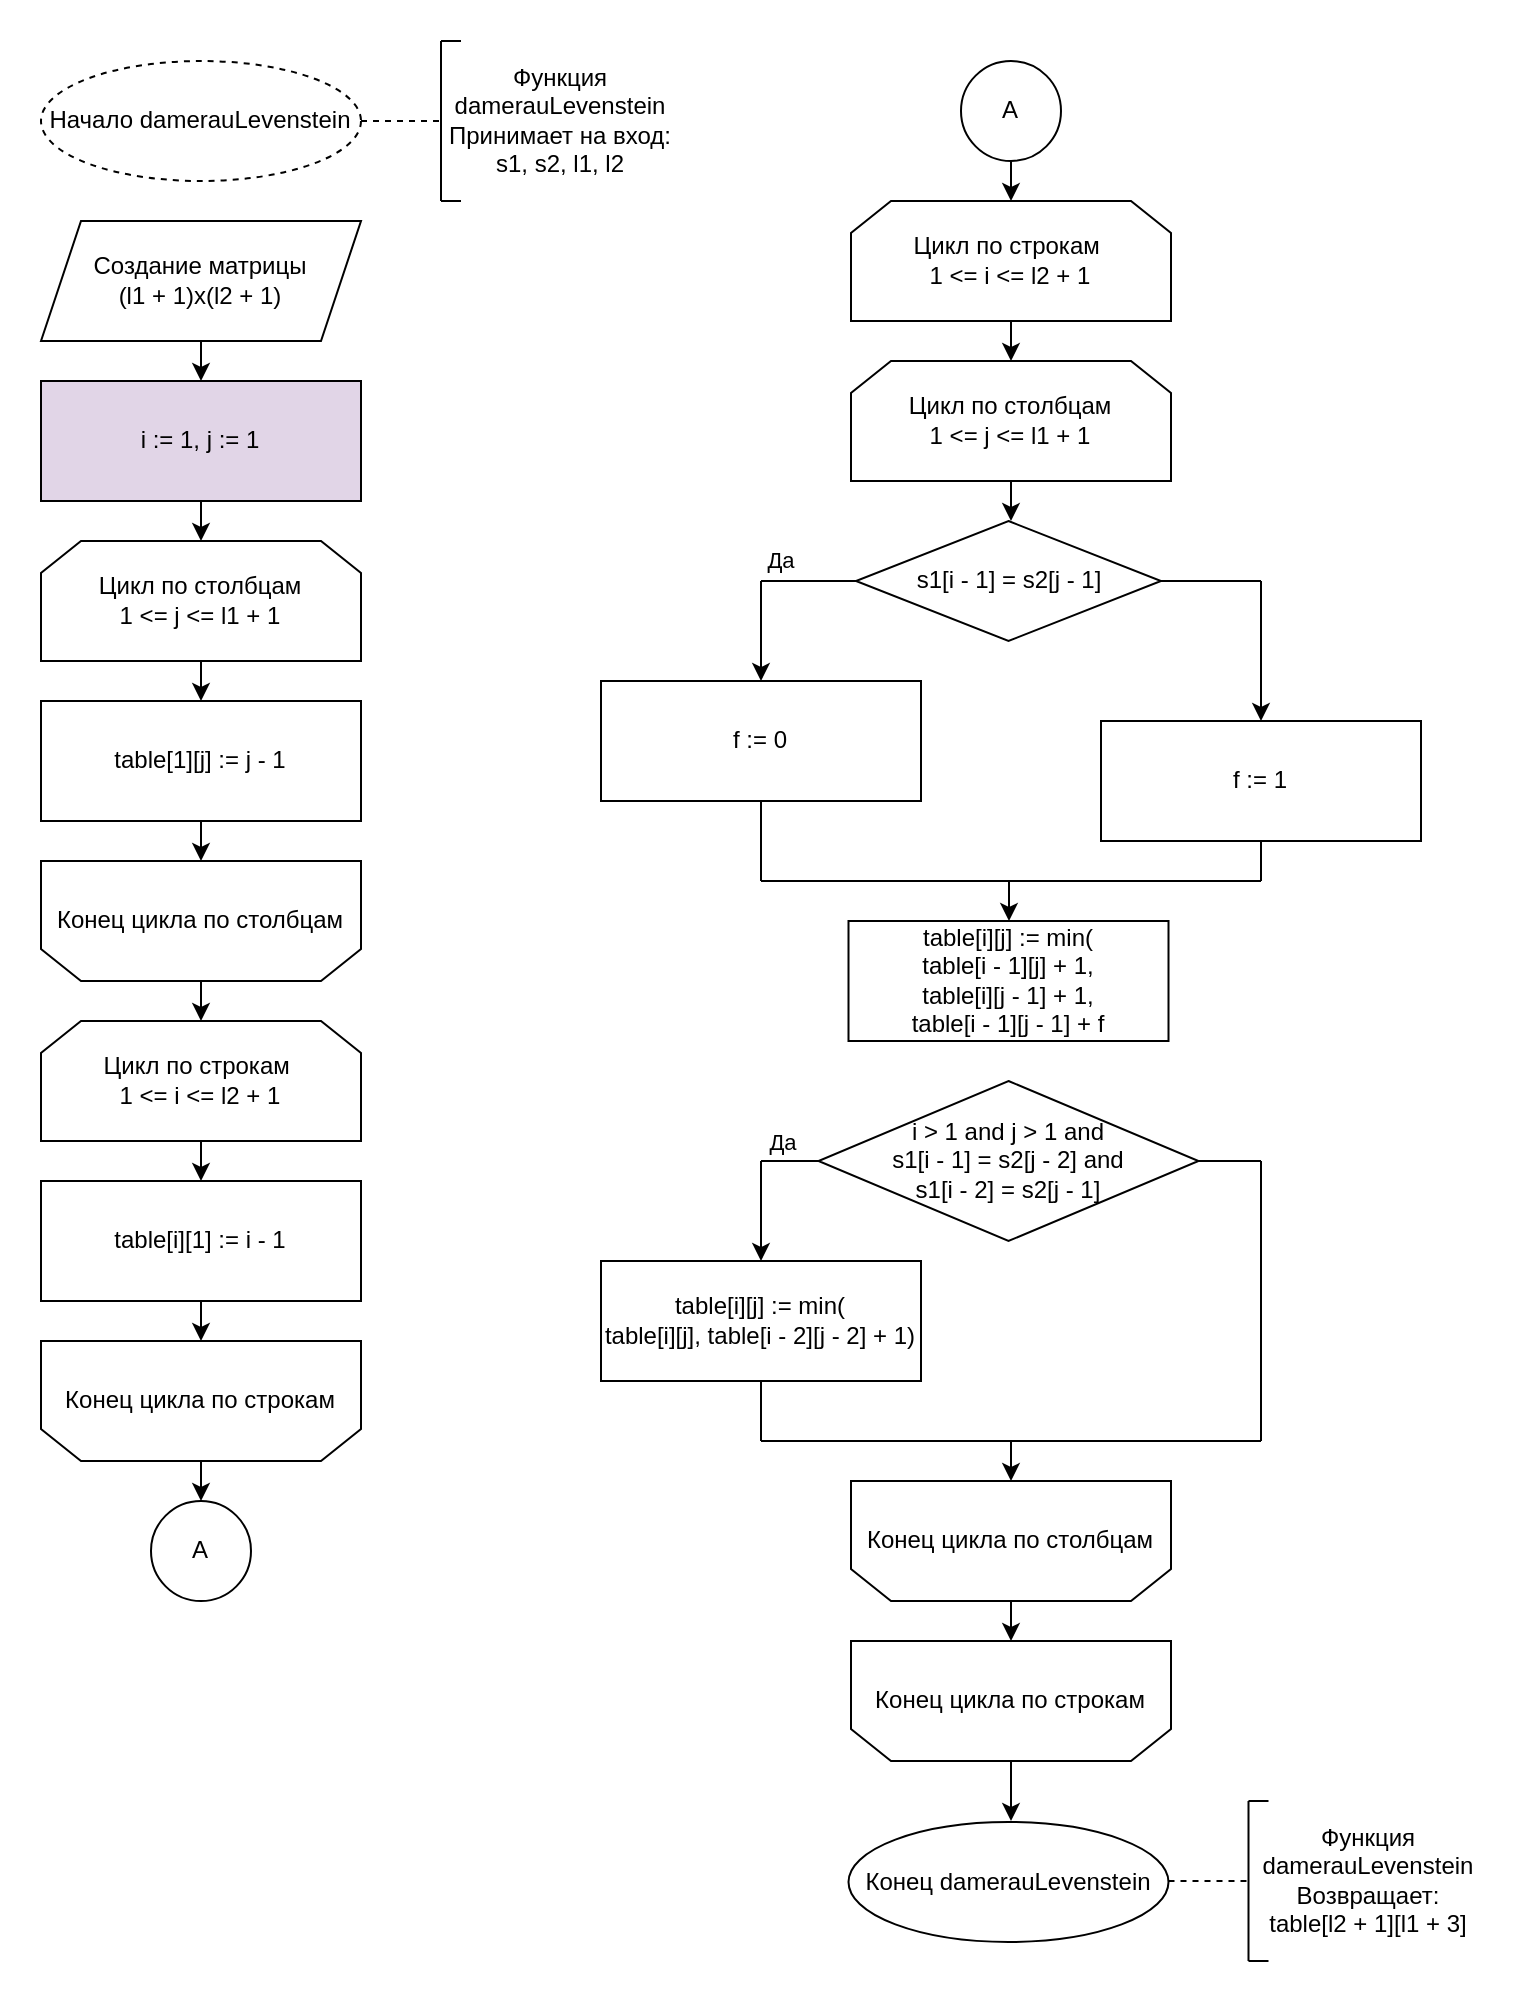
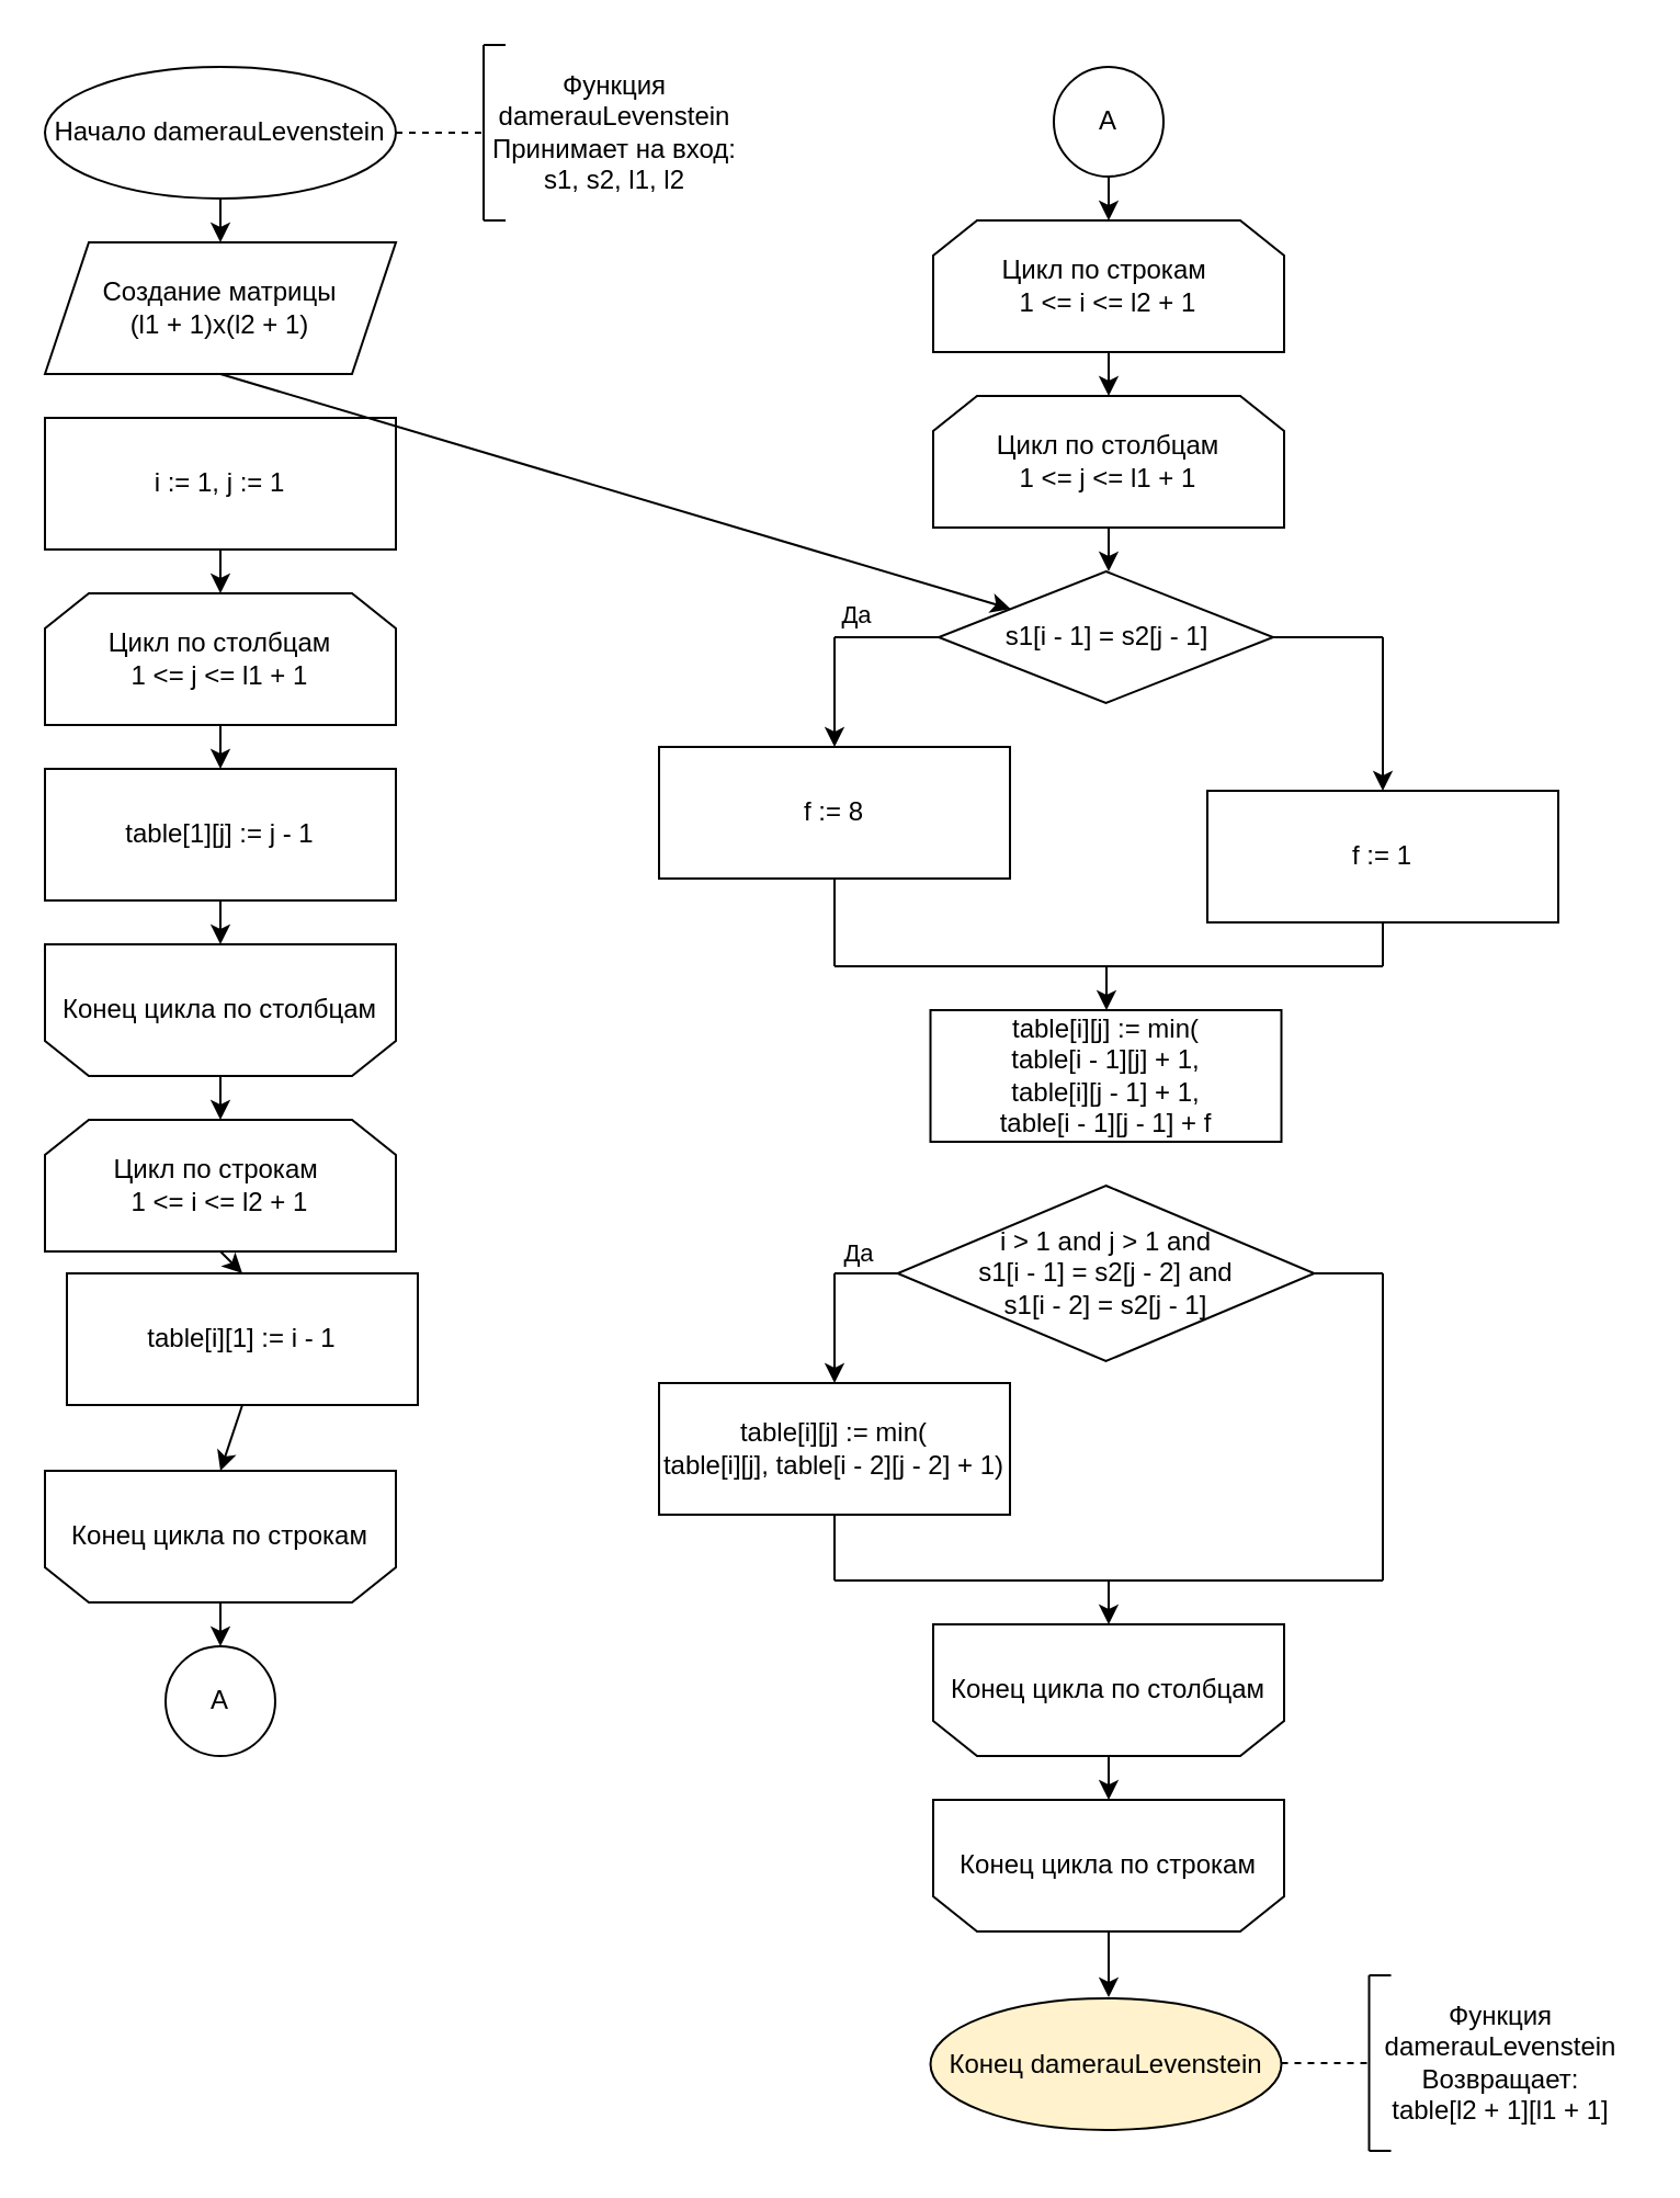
- <mxCell id="2" value="Начало damerauLevenstein" style="ellipse;whiteSpace=wrap;html=1;dashed=1;" vertex="1" parent="1"><mxGeometry x="20" y="30" width="160" height="60" as="geometry" /></mxCell>
+ <mxCell id="2" value="Начало damerauLevenstein" style="ellipse;whiteSpace=wrap;html=1;" vertex="1" parent="1"><mxGeometry x="20" y="30" width="160" height="60" as="geometry" /></mxCell>
+ <mxCell id="4" value="" style="endArrow=classic;html=1;exitX=0.5;exitY=1;exitDx=0;exitDy=0;entryX=0.5;entryY=0;entryDx=0;entryDy=0;" edge="1" parent="1" source="2" target="3"><mxGeometry width="50" height="50" relative="1" as="geometry"><mxPoint x="100" y="250" as="sourcePoint" /><mxPoint x="150" y="200" as="targetPoint" /></mxGeometry></mxCell>
- <mxCell id="7" value="" style="endArrow=classic;html=1;entryX=0.5;entryY=0;entryDx=0;entryDy=0;exitX=0.5;exitY=1;exitDx=0;exitDy=0;" edge="1" parent="1" source="3" target="5"><mxGeometry width="50" height="50" relative="1" as="geometry"><mxPoint x="70" y="230" as="sourcePoint" /><mxPoint x="120" y="180" as="targetPoint" /></mxGeometry></mxCell>
+ <mxCell id="7" value="" style="endArrow=classic;html=1;exitX=0.5;exitY=1;exitDx=0;exitDy=0;" edge="1" parent="1" source="3" target="33"><mxGeometry width="50" height="50" relative="1" as="geometry"><mxPoint x="70" y="230" as="sourcePoint" /><mxPoint x="120" y="180" as="targetPoint" /></mxGeometry></mxCell>
- <mxCell id="5" value="i := 1, j := 1" style="rounded=0;whiteSpace=wrap;html=1;fillColor=#e1d5e7;" vertex="1" parent="1"><mxGeometry x="20" y="190" width="160" height="60" as="geometry" /></mxCell>
+ <mxCell id="5" value="i := 1, j := 1" style="rounded=0;whiteSpace=wrap;html=1;" vertex="1" parent="1"><mxGeometry x="20" y="190" width="160" height="60" as="geometry" /></mxCell>
- <mxCell id="35" value="f := 0" style="rounded=0;whiteSpace=wrap;html=1;" vertex="1" parent="1"><mxGeometry x="300" y="340" width="160" height="60" as="geometry" /></mxCell>
+ <mxCell id="35" value="f := 8" style="rounded=0;whiteSpace=wrap;html=1;" vertex="1" parent="1"><mxGeometry x="300" y="340" width="160" height="60" as="geometry" /></mxCell>
- <mxCell id="20" value="table[i][1] := i - 1" style="rounded=0;whiteSpace=wrap;html=1;" vertex="1" parent="1"><mxGeometry x="20" y="590" width="160" height="60" as="geometry" /></mxCell>
+ <mxCell id="20" value="table[i][1] := i - 1" style="rounded=0;whiteSpace=wrap;html=1;" vertex="1" parent="1"><mxGeometry x="30" y="580" width="160" height="60" as="geometry" /></mxCell>
- <mxCell id="56" value="Функция damerauLevenstein&lt;br&gt;Возвращает:&lt;br&gt;table[l2 + 1][l1 + 3]" style="text;html=1;strokeColor=none;fillColor=none;align=center;verticalAlign=middle;whiteSpace=wrap;rounded=0;" vertex="1" parent="1"><mxGeometry x="623.75" y="900" width="120" height="80" as="geometry" /></mxCell>
+ <mxCell id="56" value="Функция damerauLevenstein&lt;br&gt;Возвращает:&lt;br&gt;table[l2 + 1][l1 + 1]" style="text;html=1;strokeColor=none;fillColor=none;align=center;verticalAlign=middle;whiteSpace=wrap;rounded=0;" vertex="1" parent="1"><mxGeometry x="623.75" y="900" width="120" height="80" as="geometry" /></mxCell>
- <mxCell id="51" value="Конец damerauLevenstein" style="ellipse;whiteSpace=wrap;html=1;" vertex="1" parent="1"><mxGeometry x="423.75" y="910.5" width="160" height="60" as="geometry" /></mxCell>
+ <mxCell id="51" value="Конец damerauLevenstein" style="ellipse;whiteSpace=wrap;html=1;fillColor=#fff2cc;" vertex="1" parent="1"><mxGeometry x="423.75" y="910.5" width="160" height="60" as="geometry" /></mxCell>
